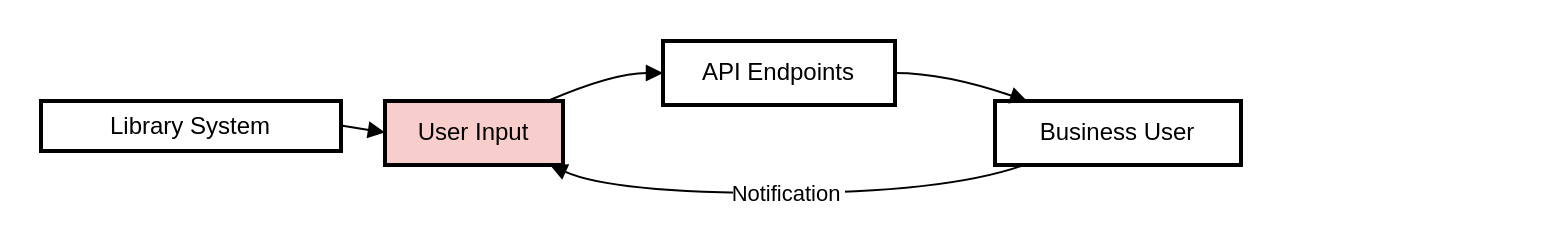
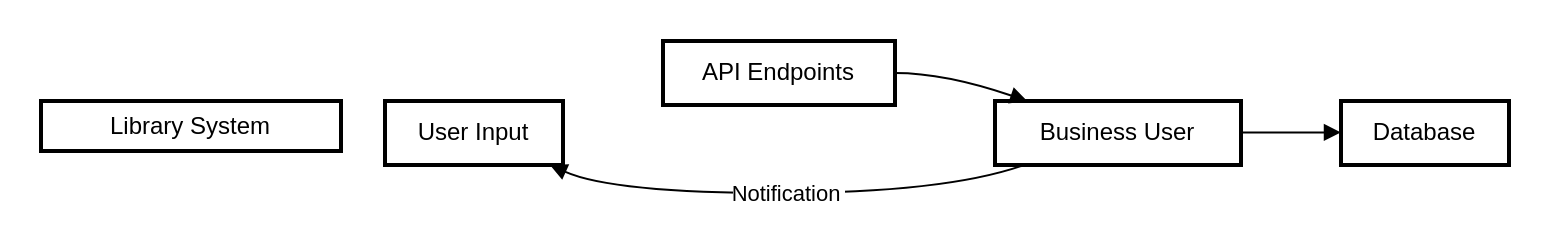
- <mxCell id="8" value="" style="curved=1;startArrow=none;endArrow=block;exitX=0.92;exitY=-0.008;entryX=0.001;entryY=0.5;" edge="1" parent="1" source="3" target="4"><mxGeometry relative="1" as="geometry"><Array as="points"><mxPoint x="306" y="36" /></Array></mxGeometry></mxCell>
- <mxCell id="7" value="" style="curved=1;startArrow=none;endArrow=block;exitX=0.998;exitY=0.492;entryX=-0.003;entryY=0.492;" edge="1" parent="1" source="2" target="3"><mxGeometry relative="1" as="geometry"><Array as="points" /></mxGeometry></mxCell>
+ <mxCell id="10" value="" style="curved=1;startArrow=none;endArrow=block;exitX=1.001;exitY=0.492;entryX=0.001;entryY=0.492;" edge="1" parent="1" source="5" target="6"><mxGeometry relative="1" as="geometry"><Array as="points" /></mxGeometry></mxCell>
- <mxCell id="3" value="User Input" style="whiteSpace=wrap;strokeWidth=2;fillColor=#f8cecc;" vertex="1" parent="1"><mxGeometry x="192" y="50" width="89" height="32" as="geometry" /></mxCell>
+ <mxCell id="3" value="User Input" style="whiteSpace=wrap;strokeWidth=2;" vertex="1" parent="1"><mxGeometry x="192" y="50" width="89" height="32" as="geometry" /></mxCell>
+ <mxCell id="6" value="Database" style="whiteSpace=wrap;strokeWidth=2;" vertex="1" parent="1"><mxGeometry x="670" y="50" width="84" height="32" as="geometry" /></mxCell>
